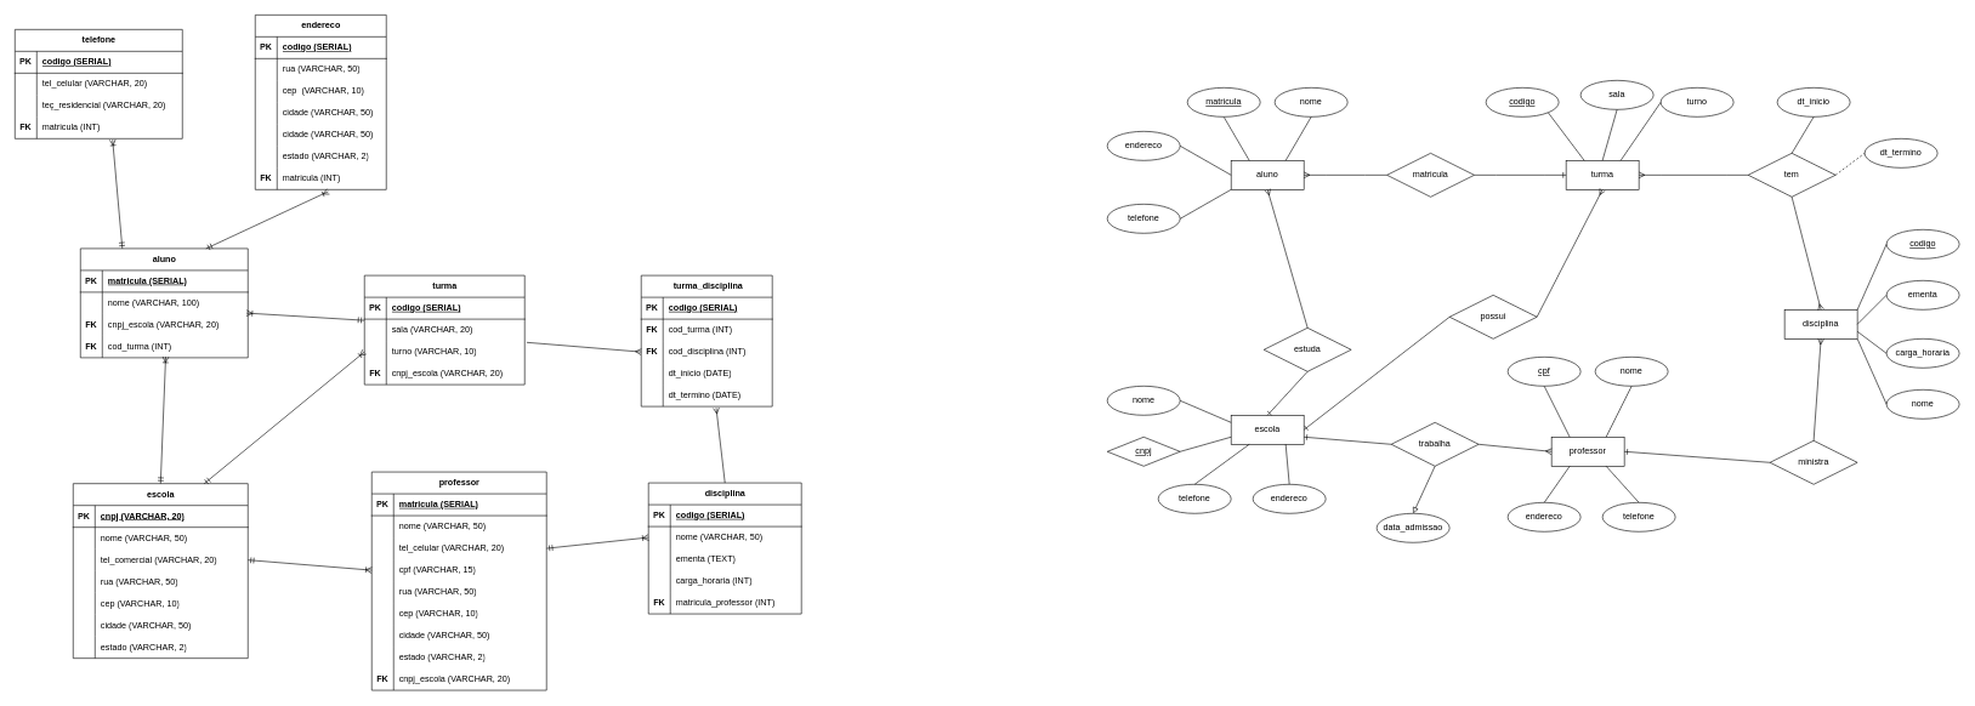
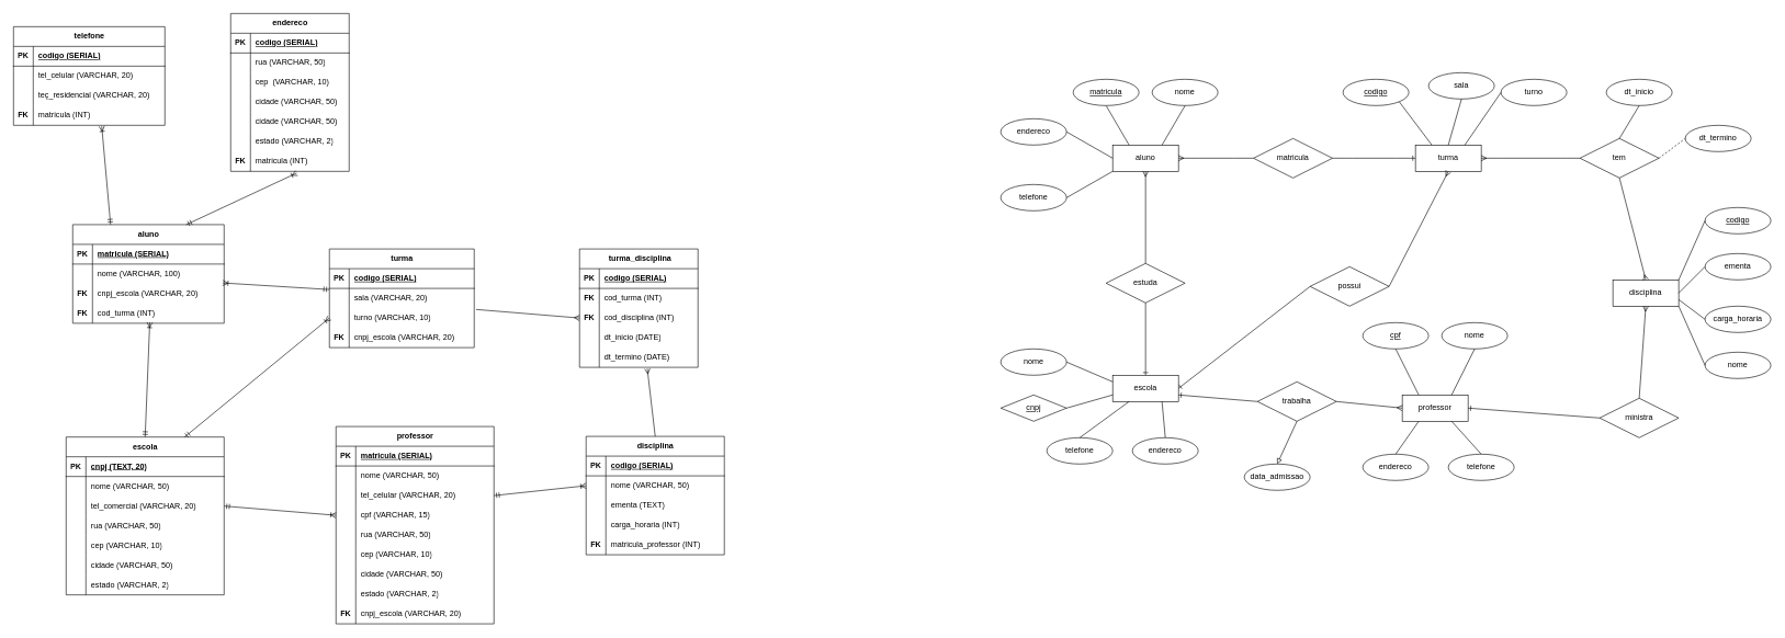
- <mxCell id="45" value="estuda" style="shape=rhombus;perimeter=rhombusPerimeter;whiteSpace=wrap;html=1;align=center;" vertex="1" parent="1"><mxGeometry x="1735" y="450" width="120" height="60" as="geometry" /></mxCell>
+ <mxCell id="45" value="estuda" style="shape=rhombus;perimeter=rhombusPerimeter;whiteSpace=wrap;html=1;align=center;" vertex="1" parent="1"><mxGeometry x="1680" y="400" width="120" height="60" as="geometry" /></mxCell>
- <mxCell id="98" value="cnpj&amp;nbsp;(VARCHAR, 20)" style="shape=partialRectangle;connectable=0;fillColor=none;top=0;left=0;bottom=0;right=0;align=left;spacingLeft=6;fontStyle=5;overflow=hidden;whiteSpace=wrap;html=1;" vertex="1" parent="96"><mxGeometry x="30" width="210" height="30" as="geometry"><mxRectangle width="210" height="30" as="alternateBounds" /></mxGeometry></mxCell>
+ <mxCell id="98" value="cnpj&amp;nbsp;(TEXT, 20)" style="shape=partialRectangle;connectable=0;fillColor=none;top=0;left=0;bottom=0;right=0;align=left;spacingLeft=6;fontStyle=5;overflow=hidden;whiteSpace=wrap;html=1;" vertex="1" parent="96"><mxGeometry x="30" width="210" height="30" as="geometry"><mxRectangle width="210" height="30" as="alternateBounds" /></mxGeometry></mxCell>
